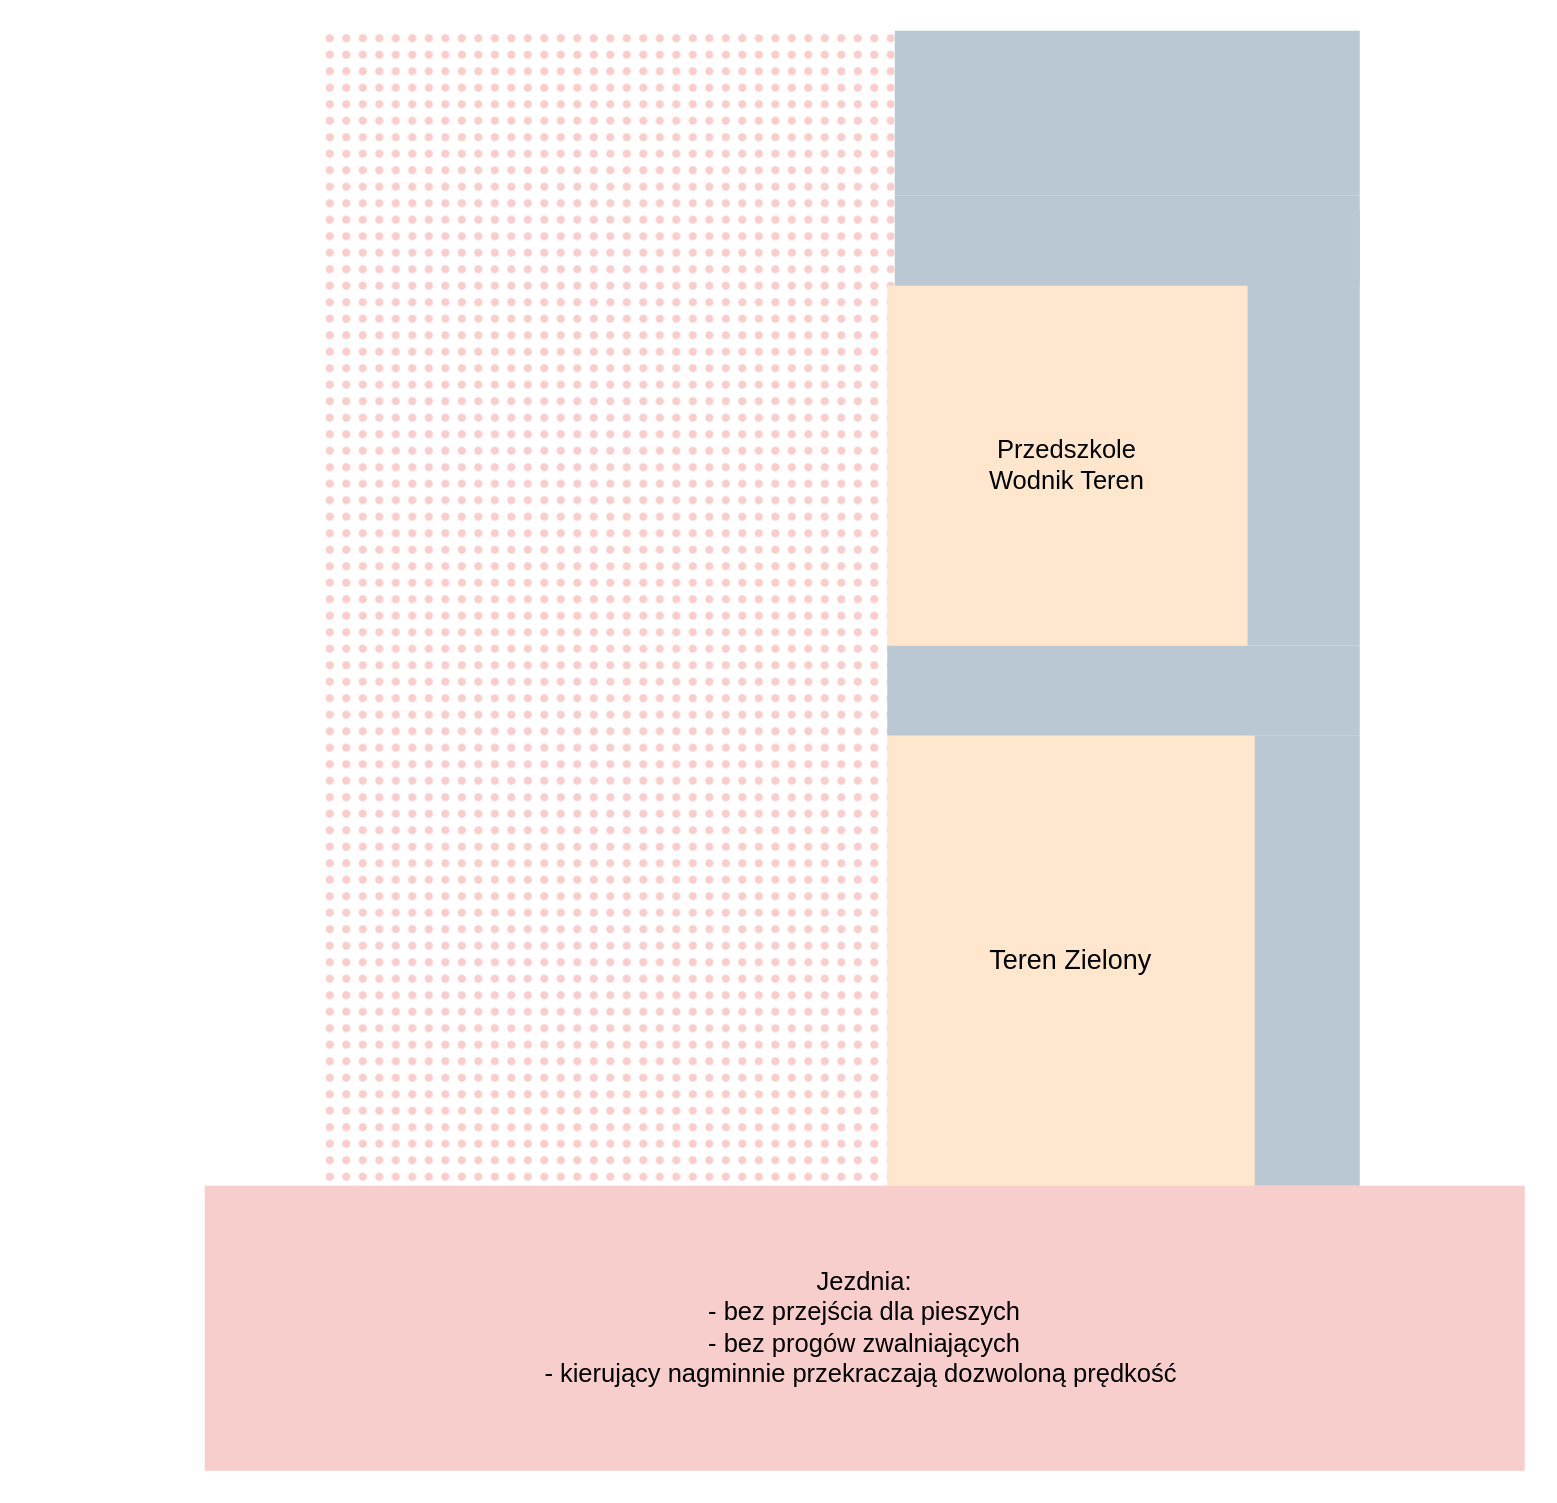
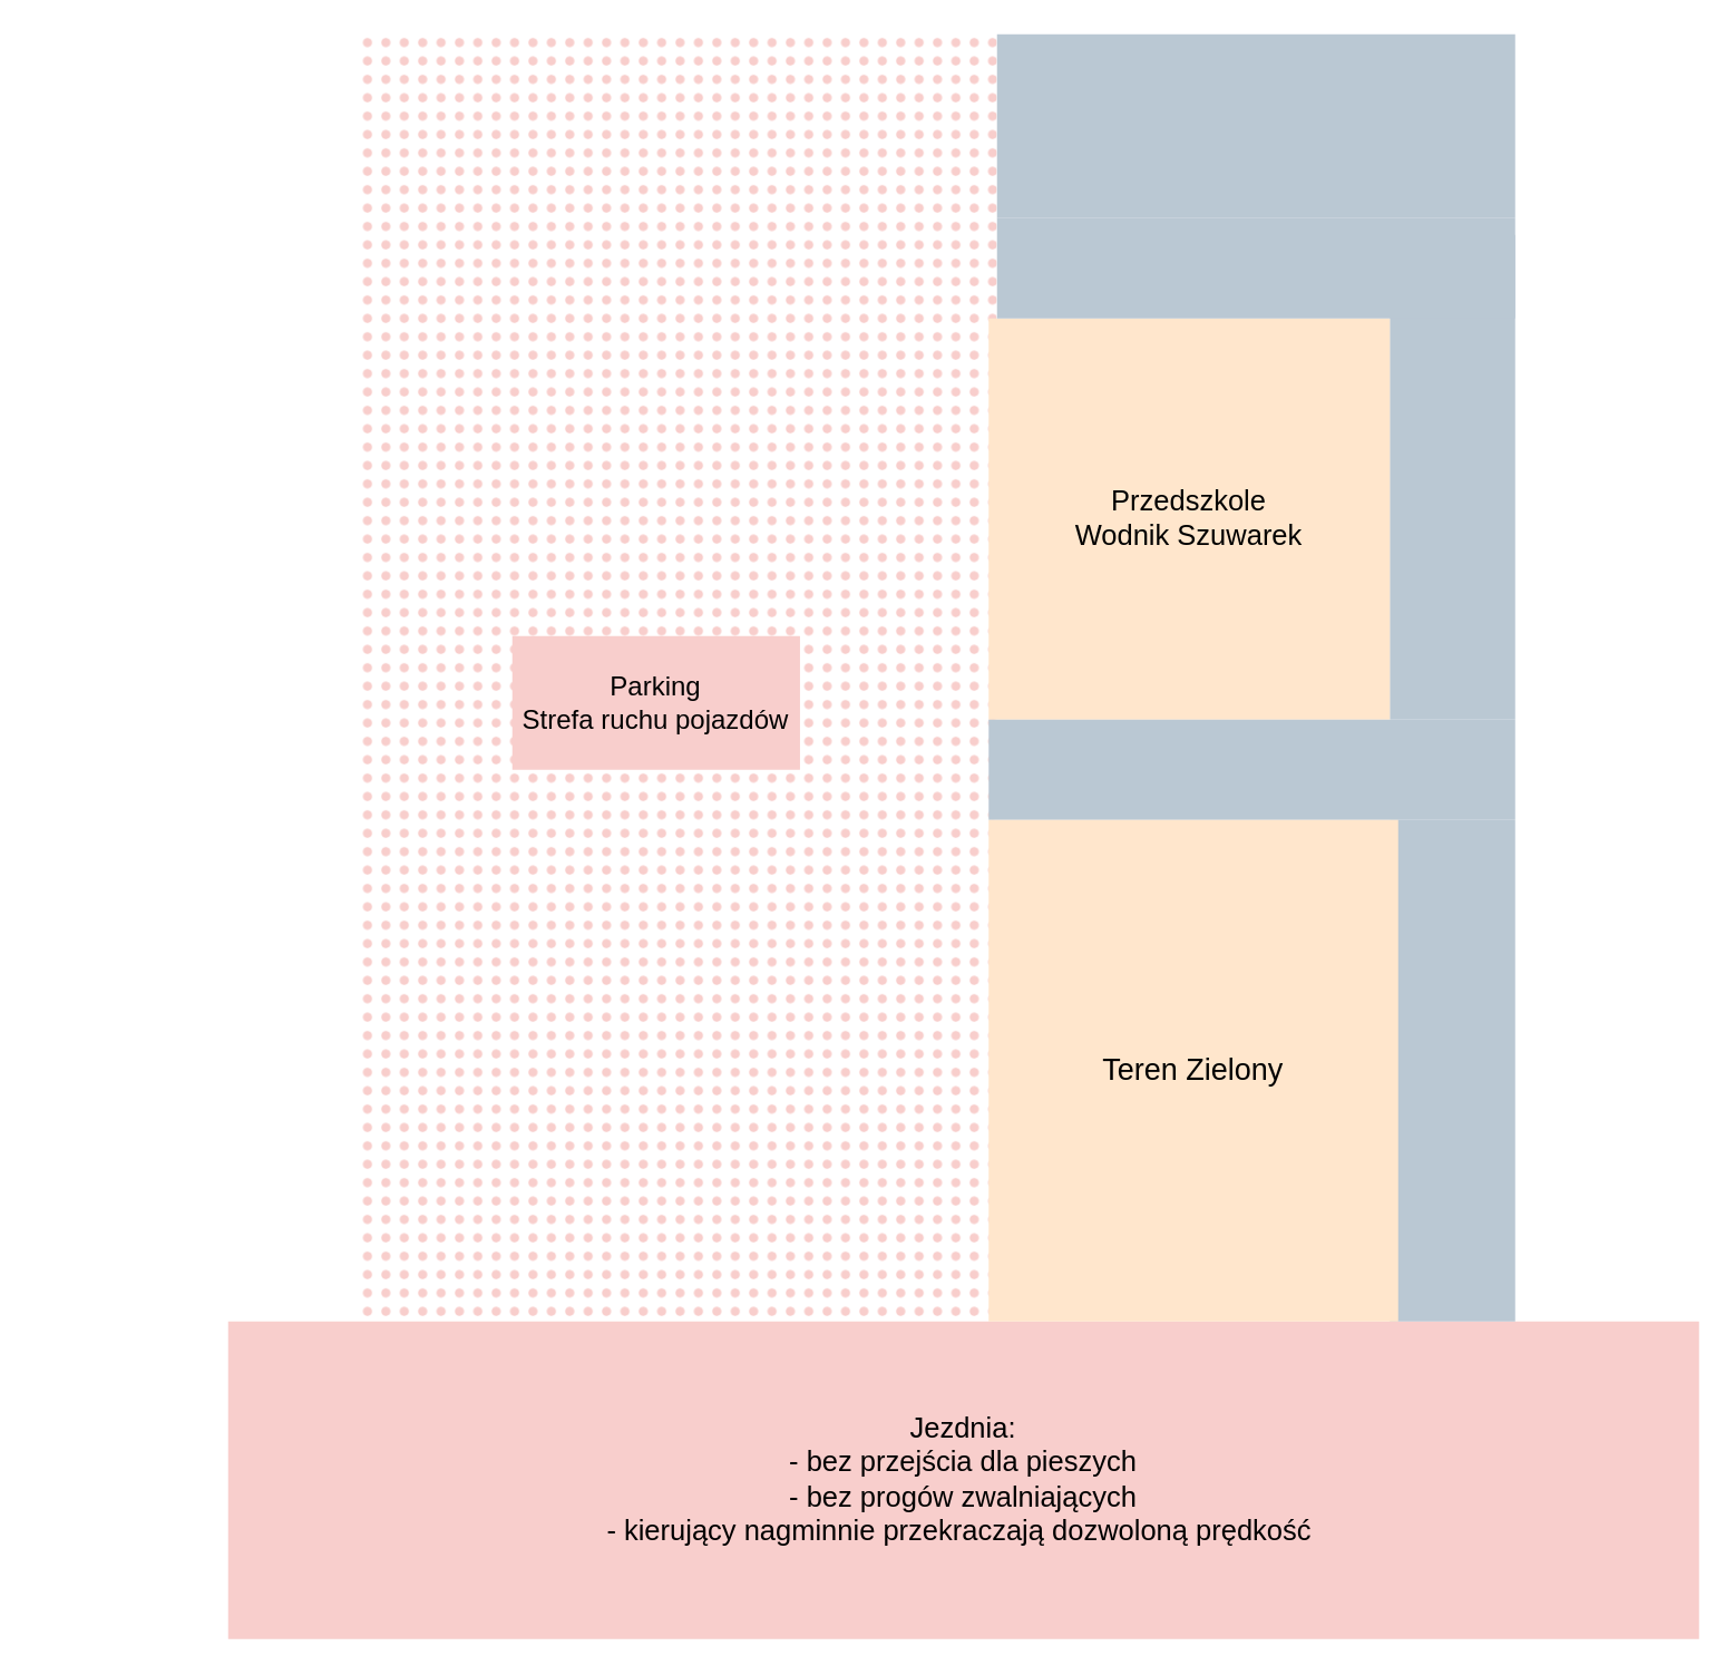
- <mxCell id="7" value="&lt;font style=&quot;font-size: 17px;&quot;&gt;Przedszkole &lt;br&gt;Wodnik Teren&lt;/font&gt;" style="whiteSpace=wrap;html=1;aspect=fixed;fillColor=#ffe6cc;strokeColor=none;" vertex="1" parent="1"><mxGeometry x="591" y="190" width="240" height="240" as="geometry" /></mxCell>
+ <mxCell id="7" value="&lt;font style=&quot;font-size: 17px;&quot;&gt;Przedszkole &lt;br&gt;Wodnik Szuwarek&lt;/font&gt;" style="whiteSpace=wrap;html=1;aspect=fixed;fillColor=#ffe6cc;strokeColor=none;" vertex="1" parent="1"><mxGeometry x="591" y="190" width="240" height="240" as="geometry" /></mxCell>
+ <mxCell id="6" value="&lt;font style=&quot;font-size: 16px;&quot;&gt;Parking&lt;br&gt;Strefa ruchu pojazdów&lt;/font&gt;" style="rounded=0;whiteSpace=wrap;html=1;fillColor=#f8cecc;strokeColor=none;fillStyle=auto;" vertex="1" parent="1"><mxGeometry x="306" y="380" width="172.12" height="80" as="geometry" /></mxCell>
